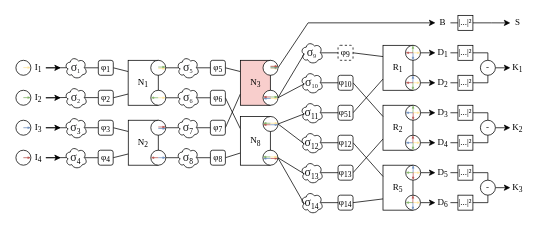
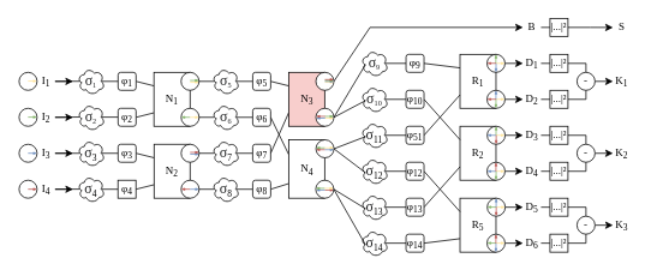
- <mxCell id="52" value="&lt;font&gt;φ&lt;sub&gt;9&lt;/sub&gt;&lt;/font&gt;" style="rounded=1;whiteSpace=wrap;html=1;fontFamily=Times New Roman;dashed=1;" parent="1" vertex="1"><mxGeometry x="450" y="60" width="20" height="20" as="geometry" /></mxCell>
+ <mxCell id="52" value="&lt;font&gt;φ&lt;sub&gt;9&lt;/sub&gt;&lt;/font&gt;" style="rounded=1;whiteSpace=wrap;html=1;fontFamily=Times New Roman;" parent="1" vertex="1"><mxGeometry x="450" y="60" width="20" height="20" as="geometry" /></mxCell>
- <mxCell id="41" value="&lt;font&gt;N&lt;sub&gt;8&lt;/sub&gt;&lt;/font&gt;" style="rounded=0;whiteSpace=wrap;html=1;fontFamily=Times New Roman;" parent="1" vertex="1"><mxGeometry x="319.6" y="155" width="40" height="65" as="geometry" /></mxCell>
+ <mxCell id="41" value="&lt;font&gt;N&lt;sub&gt;4&lt;/sub&gt;&lt;/font&gt;" style="rounded=0;whiteSpace=wrap;html=1;fontFamily=Times New Roman;" parent="1" vertex="1"><mxGeometry x="319.6" y="155" width="40" height="65" as="geometry" /></mxCell>
- <mxCell id="21" value="&lt;font&gt;φ&lt;sub&gt;4&lt;/sub&gt;&lt;/font&gt;" style="rounded=1;whiteSpace=wrap;html=1;fontFamily=Times New Roman;" parent="1" vertex="1"><mxGeometry x="129.84" y="200" width="20" height="20" as="geometry" /></mxCell>
+ <mxCell id="21" value="&lt;font&gt;φ&lt;sub&gt;4&lt;/sub&gt;&lt;/font&gt;" style="whiteSpace=wrap;html=1;fontFamily=Times New Roman;rounded=0;" parent="1" vertex="1"><mxGeometry x="129.84" y="200" width="20" height="20" as="geometry" /></mxCell>
